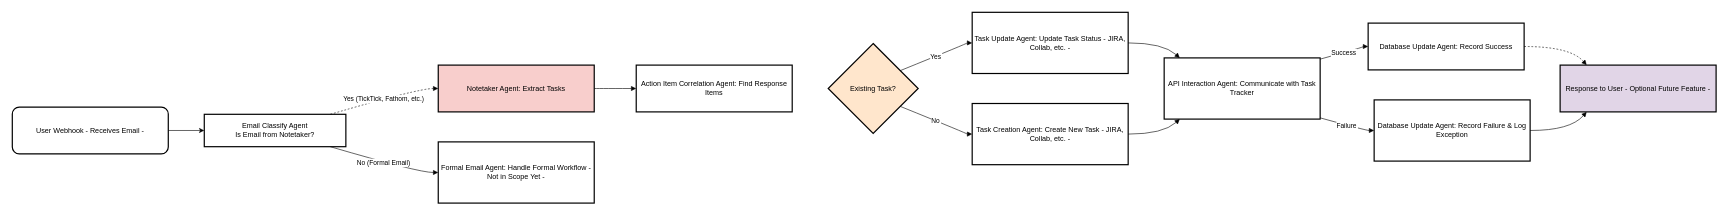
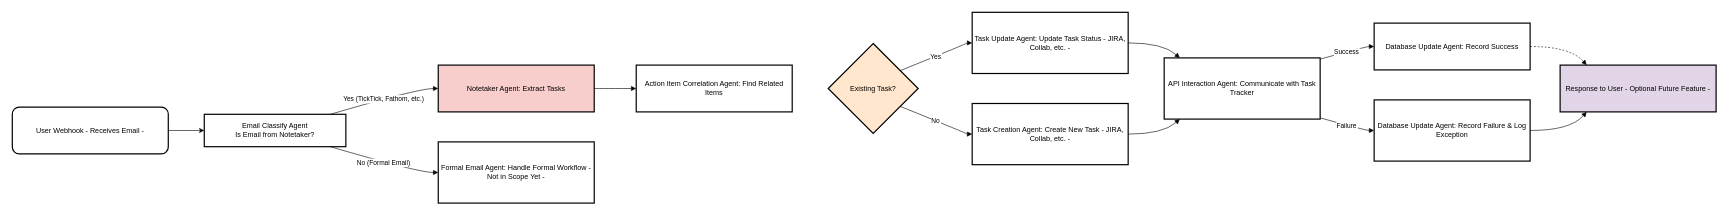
- <mxCell id="12" value="Database Update Agent: Record Success" style="whiteSpace=wrap;strokeWidth=2;" parent="1" vertex="1"><mxGeometry x="2280" y="38" width="260" height="78" as="geometry" /></mxCell>
+ <mxCell id="12" value="Database Update Agent: Record Success" style="whiteSpace=wrap;strokeWidth=2;" parent="1" vertex="1"><mxGeometry x="2290" y="38" width="260" height="78" as="geometry" /></mxCell>
- <mxCell id="7" value="Action Item Correlation Agent: Find Response Items" style="whiteSpace=wrap;strokeWidth=2;" parent="1" vertex="1"><mxGeometry x="1060" y="108" width="260" height="78" as="geometry" /></mxCell>
+ <mxCell id="7" value="Action Item Correlation Agent: Find Related Items" style="whiteSpace=wrap;strokeWidth=2;" parent="1" vertex="1"><mxGeometry x="1060" y="108" width="260" height="78" as="geometry" /></mxCell>
- <mxCell id="15" value="Yes (TickTick, Fathom, etc.)" style="curved=1;startArrow=none;endArrow=block;exitX=0.89;exitY=0;entryX=0;entryY=0.5;rounded=0;dashed=1;" parent="1" source="4" target="5" edge="1"><mxGeometry relative="1" as="geometry"><Array as="points"><mxPoint x="697" y="147" /></Array></mxGeometry></mxCell>
+ <mxCell id="15" value="Yes (TickTick, Fathom, etc.)" style="curved=1;startArrow=none;endArrow=block;exitX=0.89;exitY=0;entryX=0;entryY=0.5;rounded=0;" parent="1" source="4" target="5" edge="1"><mxGeometry relative="1" as="geometry"><Array as="points"><mxPoint x="697" y="147" /></Array></mxGeometry></mxCell>
